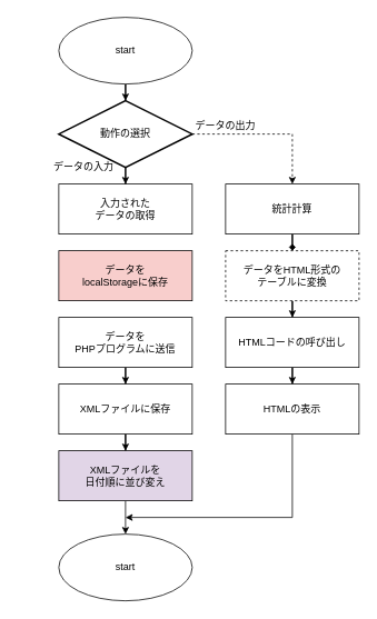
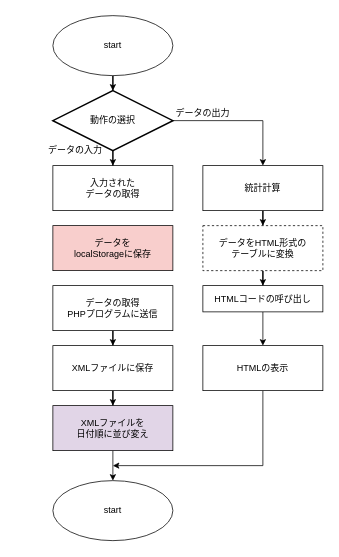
- <mxCell id="12" style="edgeStyle=orthogonalEdgeStyle;rounded=0;orthogonalLoop=1;jettySize=auto;html=1;exitX=1;exitY=0.5;exitDx=0;exitDy=0;exitPerimeter=0;entryX=0.5;entryY=0;entryDx=0;entryDy=0;dashed=1;" edge="1" parent="1" source="13" target="15"><mxGeometry relative="1" as="geometry" /></mxCell>
+ <mxCell id="12" style="edgeStyle=orthogonalEdgeStyle;rounded=0;orthogonalLoop=1;jettySize=auto;html=1;exitX=1;exitY=0.5;exitDx=0;exitDy=0;exitPerimeter=0;entryX=0.5;entryY=0;entryDx=0;entryDy=0;" edge="1" parent="1" source="13" target="15"><mxGeometry relative="1" as="geometry" /></mxCell>
- <mxCell id="14" value="" style="edgeStyle=orthogonalEdgeStyle;rounded=0;orthogonalLoop=1;jettySize=auto;html=1;endArrow=diamond;" edge="1" parent="1" source="15" target="19"><mxGeometry relative="1" as="geometry" /></mxCell>
+ <mxCell id="14" value="" style="edgeStyle=orthogonalEdgeStyle;rounded=0;orthogonalLoop=1;jettySize=auto;html=1;" edge="1" parent="1" source="15" target="19"><mxGeometry relative="1" as="geometry" /></mxCell>
- <mxCell id="8" value="データを&lt;div&gt;PHPプログラムに送信&lt;/div&gt;" style="rounded=0;whiteSpace=wrap;html=1;" vertex="1" parent="1"><mxGeometry x="70" y="380" width="160" height="60" as="geometry" /></mxCell>
+ <mxCell id="8" value="データの取得&lt;div&gt;PHPプログラムに送信&lt;/div&gt;" style="rounded=0;whiteSpace=wrap;html=1;" vertex="1" parent="1"><mxGeometry x="70" y="380" width="160" height="60" as="geometry" /></mxCell>
- <mxCell id="21" value="HTMLコードの呼び出し" style="rounded=0;whiteSpace=wrap;html=1;" vertex="1" parent="1"><mxGeometry x="270" y="380" width="160" height="60" as="geometry" /></mxCell>
+ <mxCell id="21" value="HTMLコードの呼び出し" style="rounded=0;whiteSpace=wrap;html=1;" vertex="1" parent="1"><mxGeometry x="270" y="380" width="160" height="35" as="geometry" /></mxCell>
